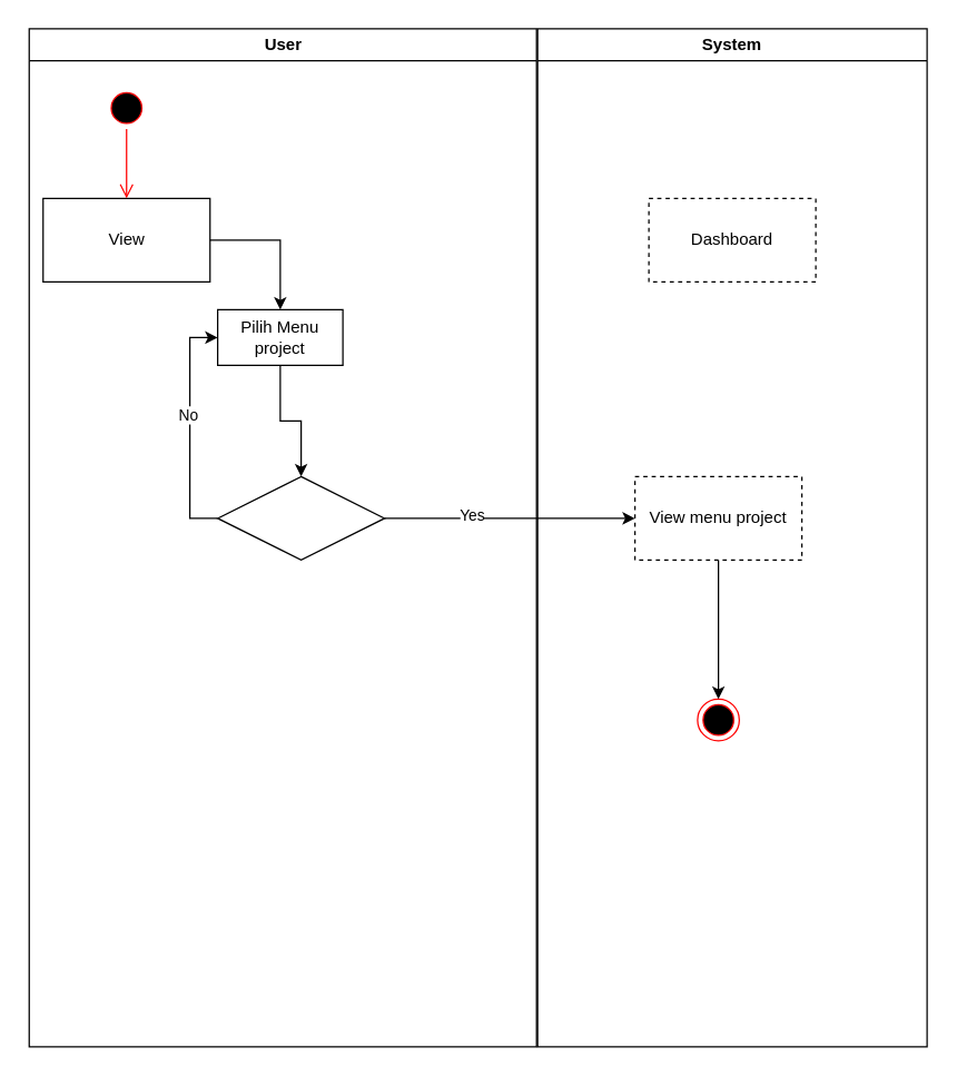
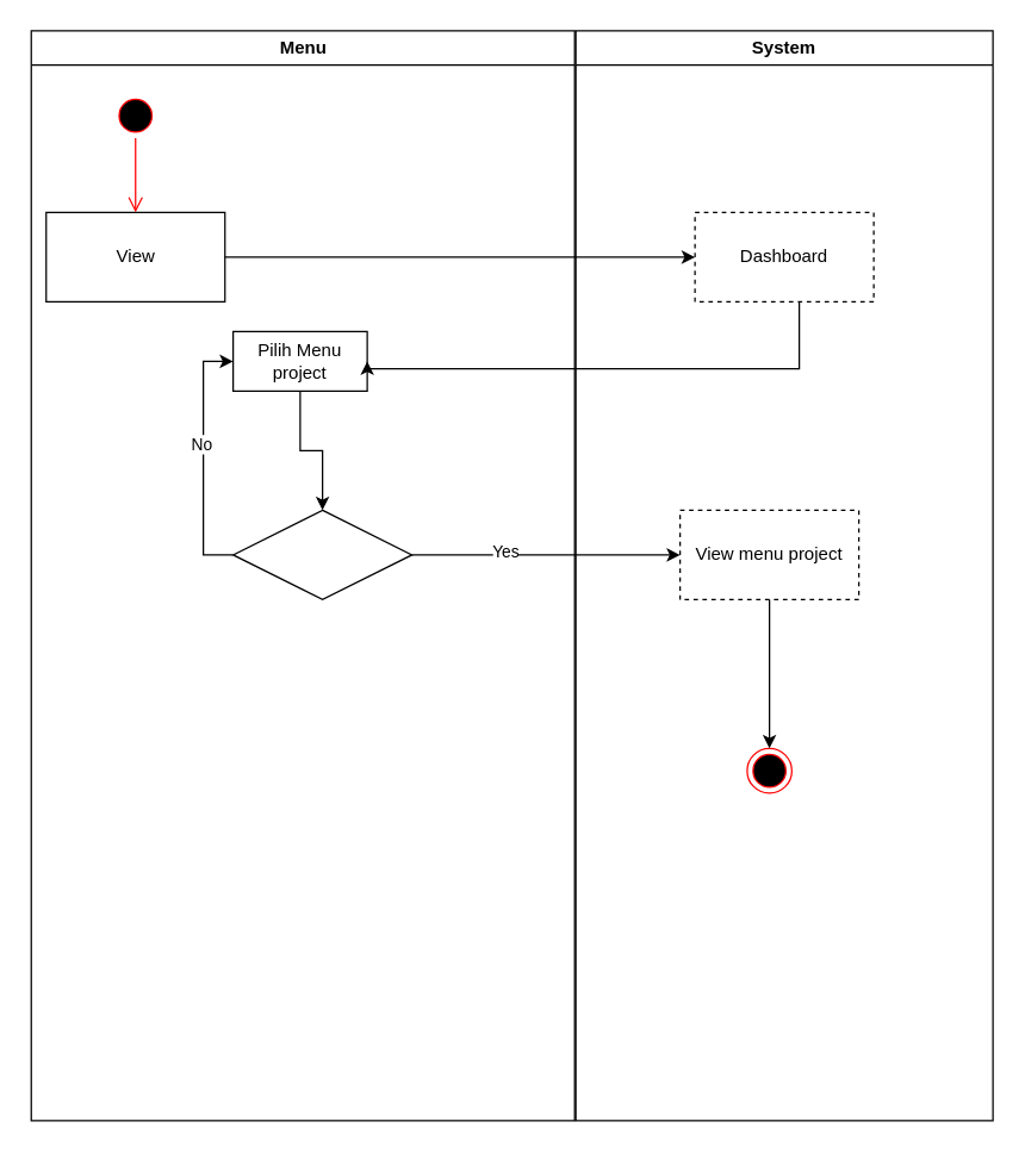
- <mxCell id="2" value="User" style="swimlane;whiteSpace=wrap" parent="1" vertex="1"><mxGeometry x="20.5" y="20" width="364.75" height="732" as="geometry"><mxRectangle x="164.5" y="128" width="60" height="23" as="alternateBounds" /></mxGeometry></mxCell>
+ <mxCell id="2" value="Menu" style="swimlane;whiteSpace=wrap" parent="1" vertex="1"><mxGeometry x="20.5" y="20" width="364.75" height="732" as="geometry"><mxRectangle x="164.5" y="128" width="60" height="23" as="alternateBounds" /></mxGeometry></mxCell>
- <mxCell id="16" value="" style="edgeStyle=orthogonalEdgeStyle;rounded=0;orthogonalLoop=1;jettySize=auto;html=1;strokeColor=#000000;" parent="1" source="3" target="5" edge="1"><mxGeometry relative="1" as="geometry" /></mxCell>
+ <mxCell id="16" value="" style="edgeStyle=orthogonalEdgeStyle;rounded=0;orthogonalLoop=1;jettySize=auto;html=1;strokeColor=#000000;" parent="1" source="3" target="12" edge="1"><mxGeometry relative="1" as="geometry" /></mxCell>
+ <mxCell id="19" style="edgeStyle=orthogonalEdgeStyle;rounded=0;orthogonalLoop=1;jettySize=auto;html=1;strokeColor=#000000;entryX=1;entryY=0.5;entryDx=0;entryDy=0;" parent="1" source="12" target="5" edge="1"><mxGeometry relative="1" as="geometry"><mxPoint x="476" y="272" as="targetPoint" /><Array as="points"><mxPoint x="536" y="247" /></Array></mxGeometry></mxCell>
